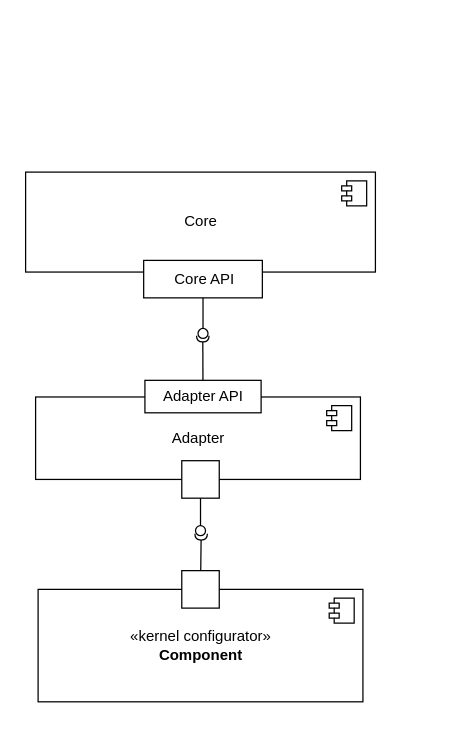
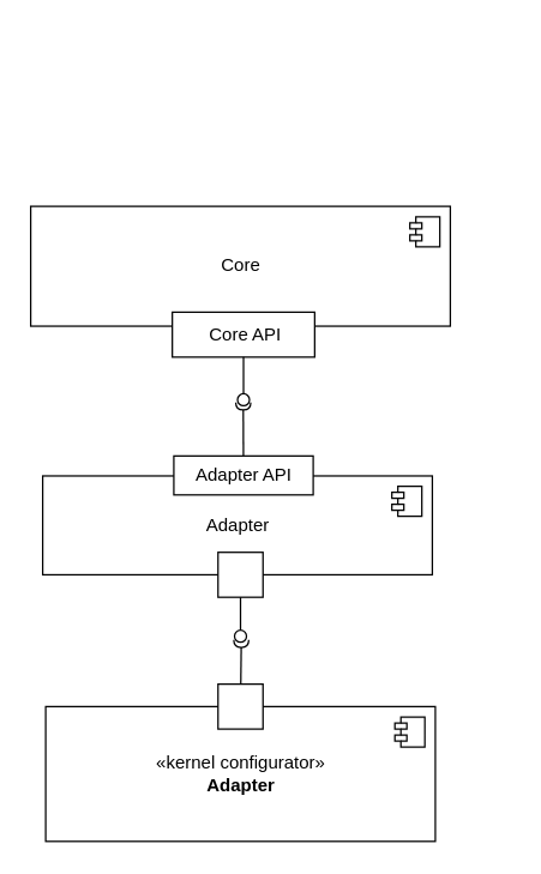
- <mxCell id="20" value="«kernel configurator»&lt;br&gt;&lt;b&gt;Component&lt;/b&gt;" style="html=1;dropTarget=0;" vertex="1" parent="1"><mxGeometry x="30" y="471" width="260" height="90" as="geometry" /></mxCell>
+ <mxCell id="20" value="«kernel configurator»&lt;br&gt;&lt;b&gt;Adapter&lt;/b&gt;" style="html=1;dropTarget=0;" vertex="1" parent="1"><mxGeometry x="30" y="471" width="260" height="90" as="geometry" /></mxCell>
